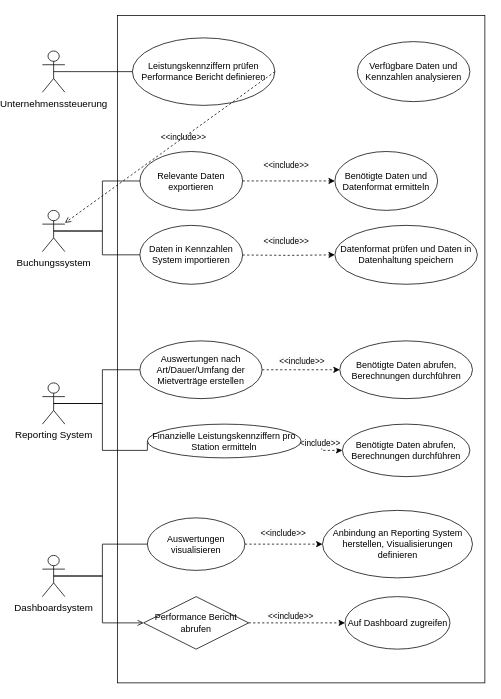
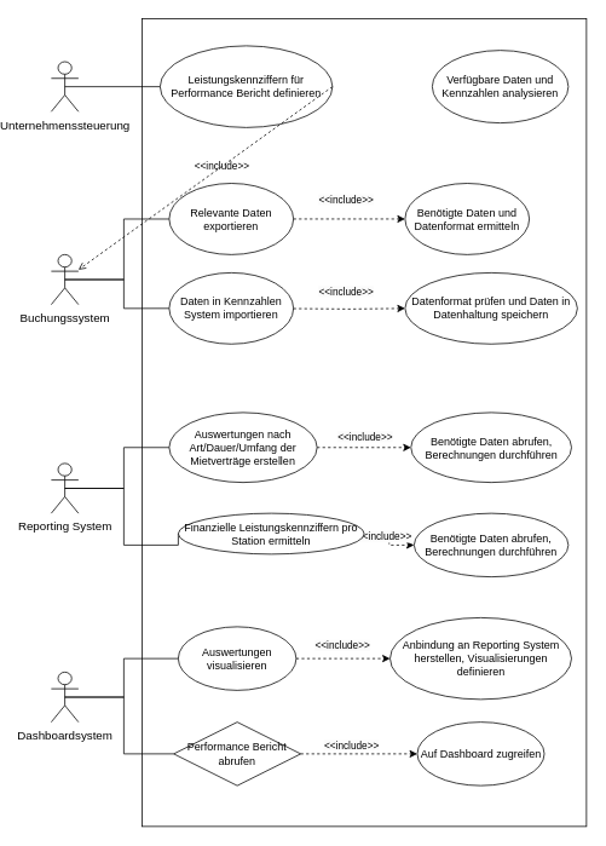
- <mxCell id="5" value="Leistungskennziffern prüfen Performance Bericht definieren" style="ellipse;whiteSpace=wrap;html=1;" parent="1" vertex="1"><mxGeometry x="140" y="50" width="190" height="90" as="geometry" /></mxCell>
+ <mxCell id="5" value="Leistungskennziffern für Performance Bericht definieren" style="ellipse;whiteSpace=wrap;html=1;" parent="1" vertex="1"><mxGeometry x="140" y="50" width="190" height="90" as="geometry" /></mxCell>
- <mxCell id="15" style="edgeStyle=orthogonalEdgeStyle;rounded=0;orthogonalLoop=1;jettySize=auto;html=1;exitX=0.5;exitY=0.5;exitDx=0;exitDy=0;exitPerimeter=0;entryX=0;entryY=0.5;entryDx=0;entryDy=0;endArrow=open;startFill=0;" edge="1" parent="1" source="16" target="38"><mxGeometry relative="1" as="geometry"><Array as="points"><mxPoint x="100" y="768" /><mxPoint x="100" y="830" /></Array></mxGeometry></mxCell>
+ <mxCell id="15" style="edgeStyle=orthogonalEdgeStyle;rounded=0;orthogonalLoop=1;jettySize=auto;html=1;exitX=0.5;exitY=0.5;exitDx=0;exitDy=0;exitPerimeter=0;entryX=0;entryY=0.5;entryDx=0;entryDy=0;endArrow=none;startFill=0;" edge="1" parent="1" source="16" target="38"><mxGeometry relative="1" as="geometry"><Array as="points"><mxPoint x="100" y="768" /><mxPoint x="100" y="830" /></Array></mxGeometry></mxCell>
